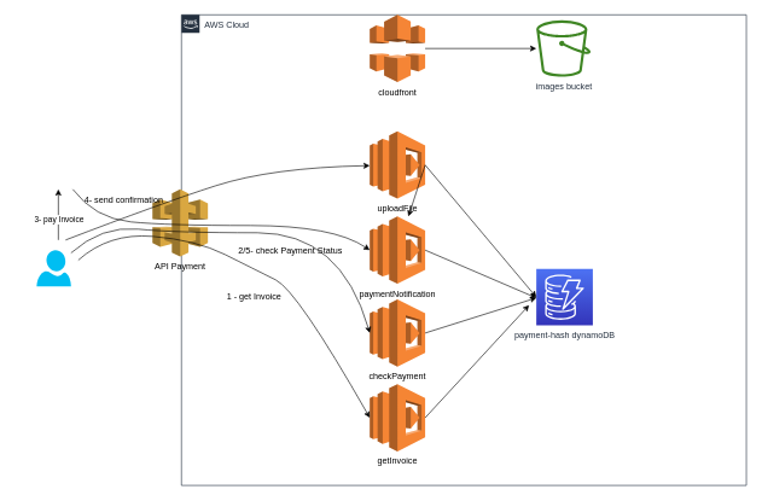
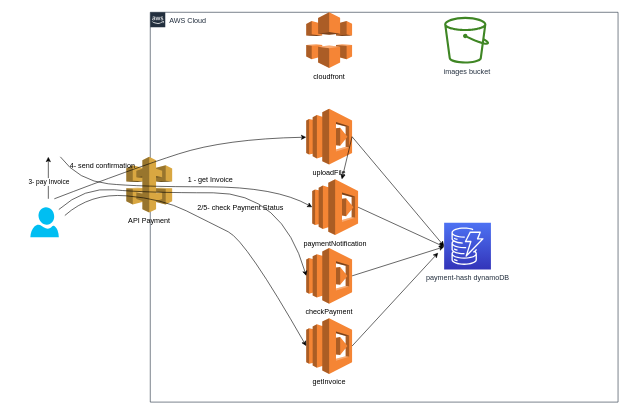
- <mxCell id="11" value="" style="endArrow=classic;html=1;rounded=0;" edge="1" parent="2" source="10" target="9"><mxGeometry width="50" height="50" relative="1" as="geometry"><mxPoint x="-150" y="121" as="sourcePoint" /><mxPoint x="-100" y="71" as="targetPoint" /></mxGeometry></mxCell>
- <mxCell id="8" value="paymentNotification" style="outlineConnect=0;dashed=0;verticalLabelPosition=bottom;verticalAlign=top;align=center;html=1;shape=mxgraph.aws3.lambda;fillColor=#F58534;gradientColor=none;" vertex="1" parent="2"><mxGeometry x="260" y="278.5" width="76.5" height="93" as="geometry" /></mxCell>
+ <mxCell id="8" value="paymentNotification" style="outlineConnect=0;dashed=0;verticalLabelPosition=bottom;verticalAlign=top;align=center;html=1;shape=mxgraph.aws3.lambda;fillColor=#F58534;gradientColor=none;" vertex="1" parent="2"><mxGeometry x="270" y="278.5" width="76.5" height="93" as="geometry" /></mxCell>
- <mxCell id="15" value="1 - get Invoice" style="text;html=1;align=center;verticalAlign=middle;resizable=0;points=[];autosize=1;strokeColor=none;fillColor=none;" vertex="1" parent="2"><mxGeometry x="50" y="375" width="100" height="30" as="geometry" /></mxCell>
+ <mxCell id="15" value="1 - get Invoice" style="text;html=1;align=center;verticalAlign=middle;resizable=0;points=[];autosize=1;strokeColor=none;fillColor=none;" vertex="1" parent="2"><mxGeometry x="50" y="265" width="100" height="30" as="geometry" /></mxCell>
